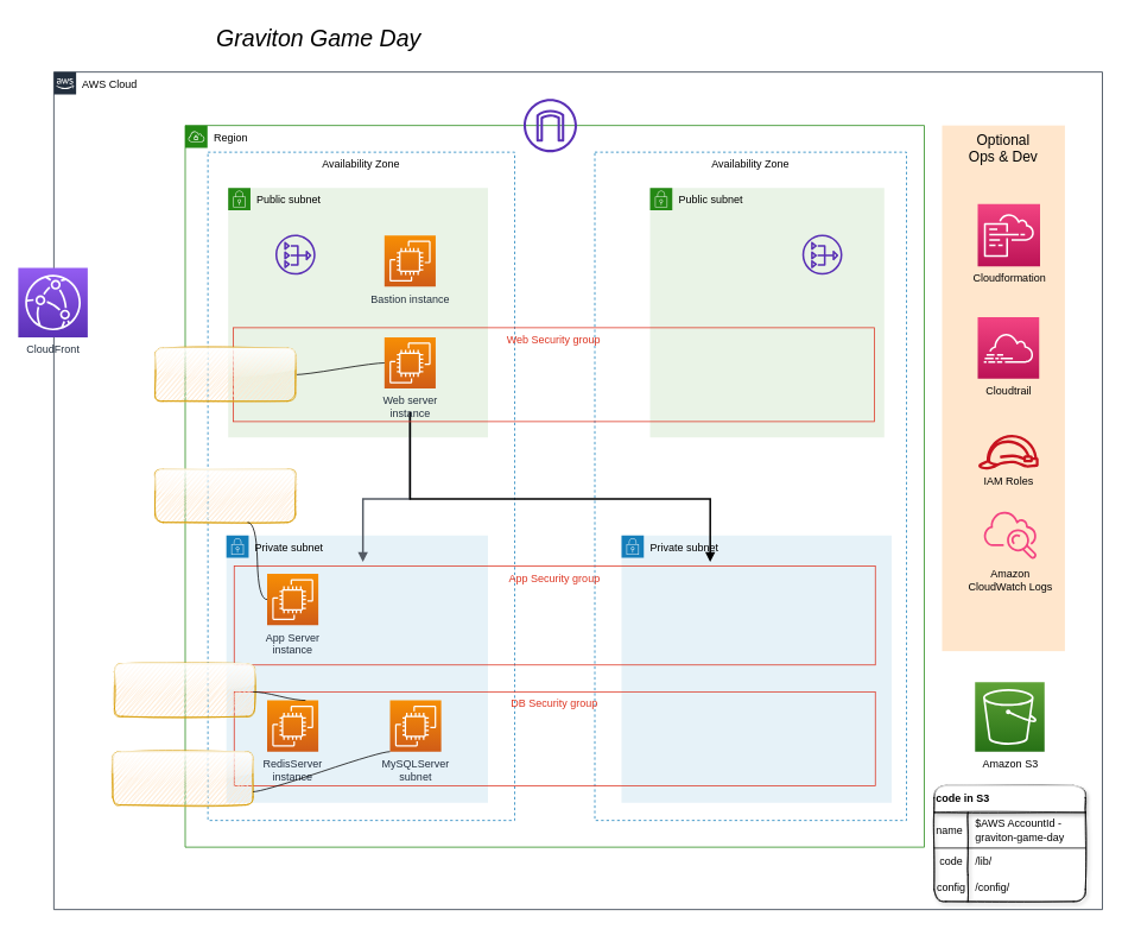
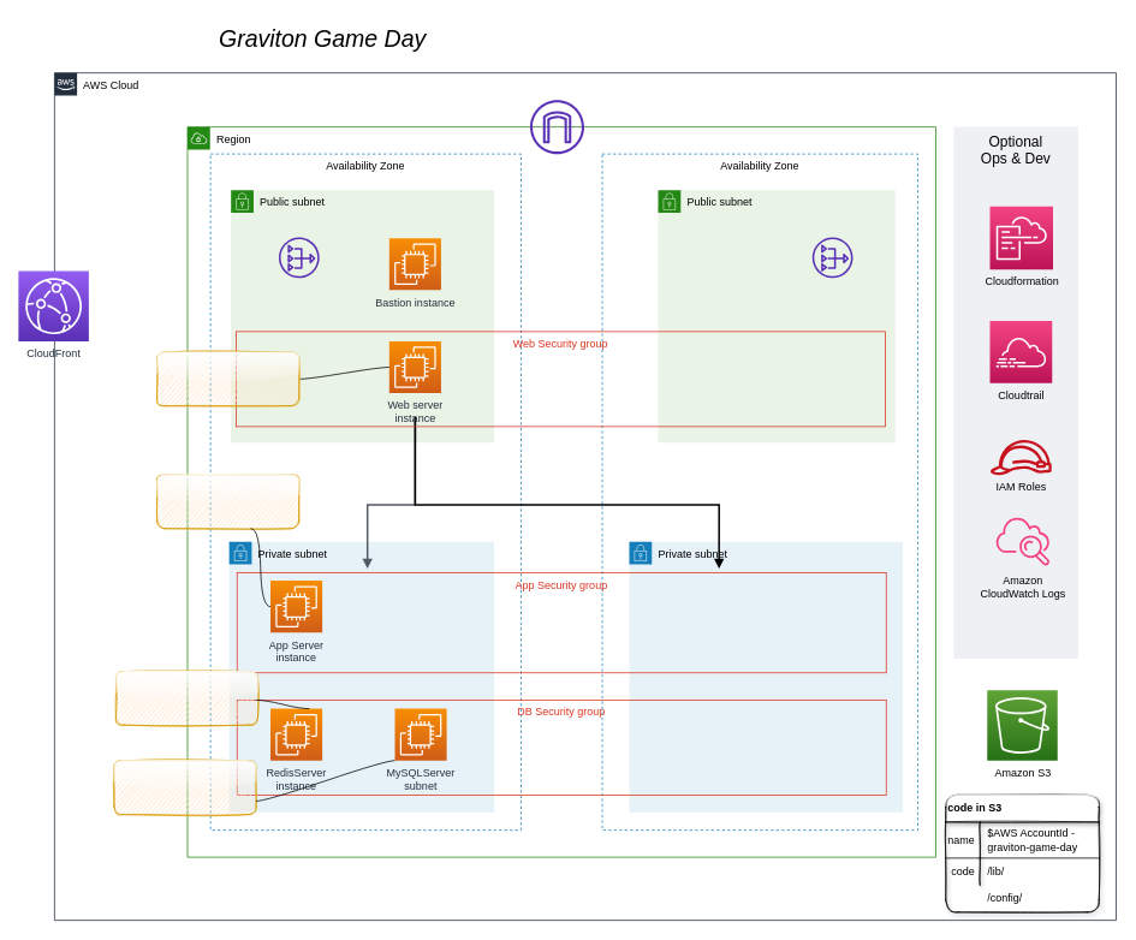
- <mxCell id="11" value="Optional&#10;Ops &amp; Dev" style="fillColor=#ffe6cc;strokeColor=none;dashed=0;verticalAlign=top;fontStyle=0;align=center;fontSize=16;" vertex="1" parent="1"><mxGeometry x="1057.5" y="140" width="137.89" height="590" as="geometry" /></mxCell>
+ <mxCell id="11" value="Optional&#10;Ops &amp; Dev" style="fillColor=#EFF0F3;strokeColor=none;dashed=0;verticalAlign=top;fontStyle=0;align=center;fontSize=16;" vertex="1" parent="1"><mxGeometry x="1057.5" y="140" width="137.89" height="590" as="geometry" /></mxCell>
- <mxCell id="38" value="config" style="shape=partialRectangle;html=1;whiteSpace=wrap;connectable=0;fillColor=none;top=0;left=0;bottom=0;right=0;overflow=hidden;" vertex="1" parent="37"><mxGeometry width="38" height="30" as="geometry"><mxRectangle width="38" height="30" as="alternateBounds" /></mxGeometry></mxCell>
